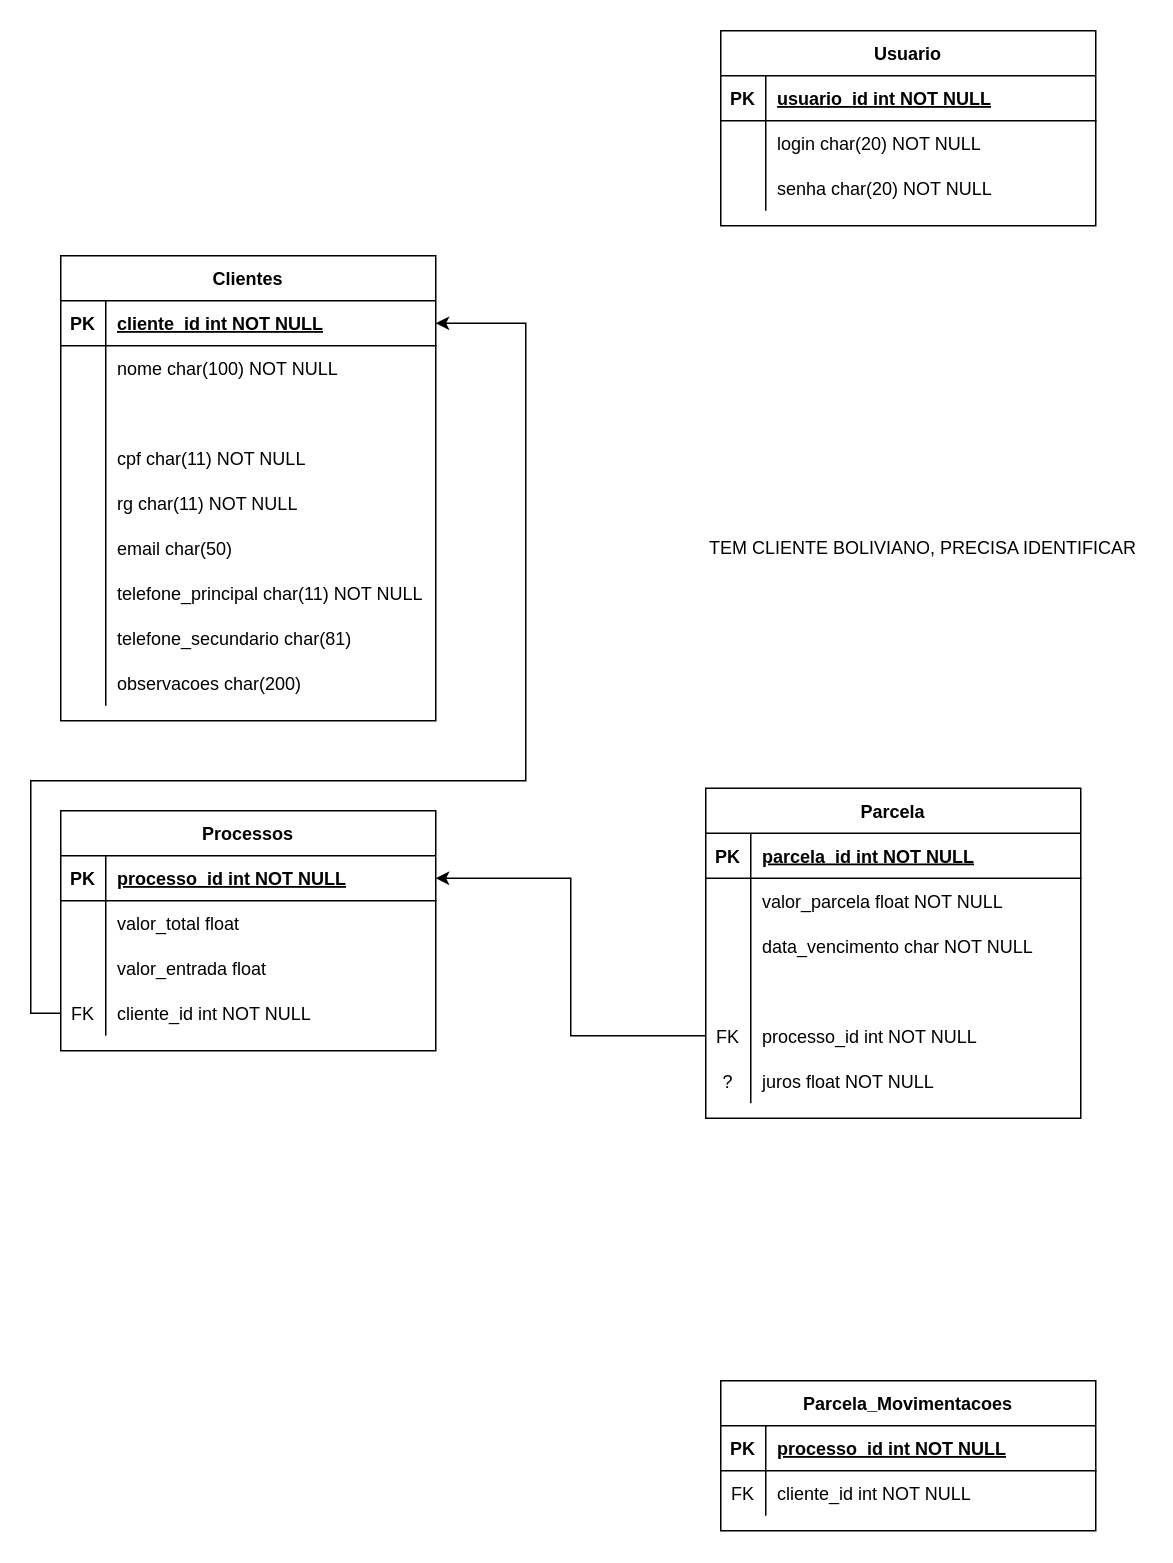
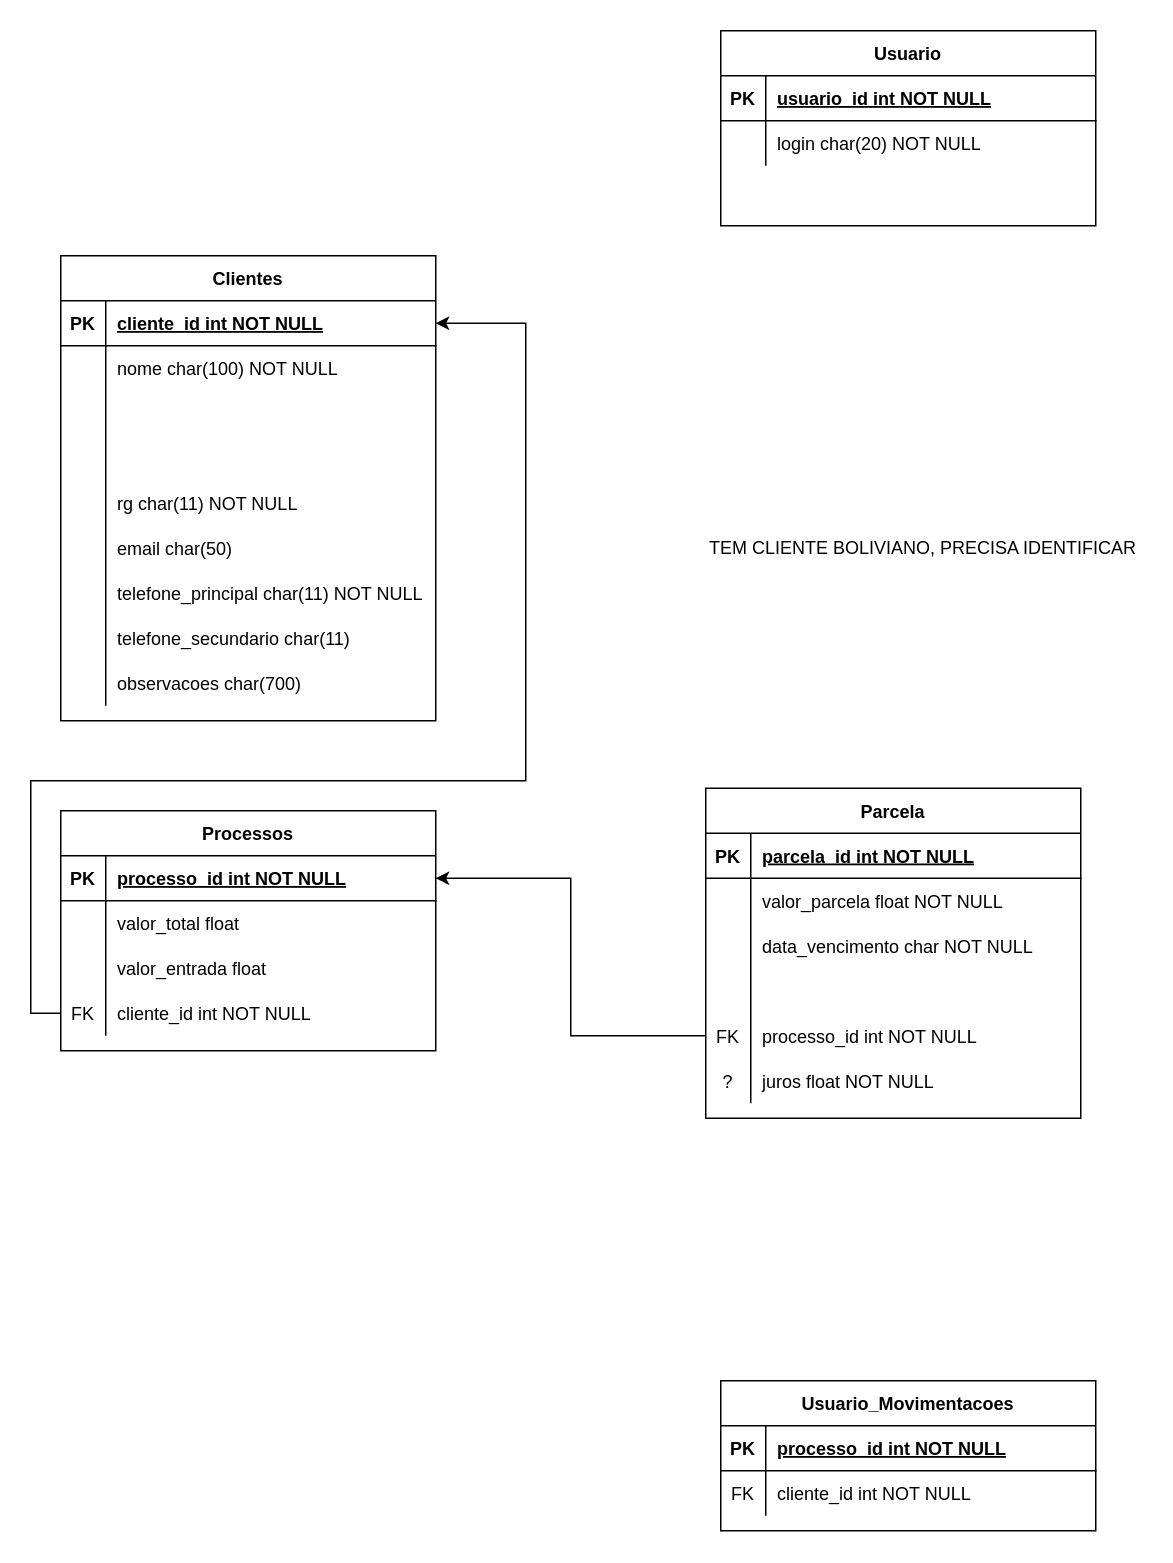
- <mxCell id="79" value="senha char(20) NOT NULL" style="shape=partialRectangle;overflow=hidden;connectable=0;fillColor=none;top=0;left=0;bottom=0;right=0;align=left;spacingLeft=6;" vertex="1" parent="77"><mxGeometry x="30" width="220" height="30" as="geometry"><mxRectangle width="220" height="30" as="alternateBounds" /></mxGeometry></mxCell>
- <mxCell id="13" value="cpf char(11) NOT NULL" style="shape=partialRectangle;overflow=hidden;connectable=0;fillColor=none;top=0;left=0;bottom=0;right=0;align=left;spacingLeft=6;" parent="11" vertex="1"><mxGeometry x="30" width="220" height="30" as="geometry"><mxRectangle width="220" height="30" as="alternateBounds" /></mxGeometry></mxCell>
- <mxCell id="25" value="telefone_secundario char(81)" style="shape=partialRectangle;overflow=hidden;connectable=0;fillColor=none;top=0;left=0;bottom=0;right=0;align=left;spacingLeft=6;" parent="23" vertex="1"><mxGeometry x="30" width="220" height="30" as="geometry"><mxRectangle width="220" height="30" as="alternateBounds" /></mxGeometry></mxCell>
+ <mxCell id="25" value="telefone_secundario char(11)" style="shape=partialRectangle;overflow=hidden;connectable=0;fillColor=none;top=0;left=0;bottom=0;right=0;align=left;spacingLeft=6;" parent="23" vertex="1"><mxGeometry x="30" width="220" height="30" as="geometry"><mxRectangle width="220" height="30" as="alternateBounds" /></mxGeometry></mxCell>
- <mxCell id="28" value="observacoes char(200)" style="shape=partialRectangle;overflow=hidden;connectable=0;fillColor=none;top=0;left=0;bottom=0;right=0;align=left;spacingLeft=6;" parent="26" vertex="1"><mxGeometry x="30" width="220" height="30" as="geometry"><mxRectangle width="220" height="30" as="alternateBounds" /></mxGeometry></mxCell>
+ <mxCell id="28" value="observacoes char(700)" style="shape=partialRectangle;overflow=hidden;connectable=0;fillColor=none;top=0;left=0;bottom=0;right=0;align=left;spacingLeft=6;" parent="26" vertex="1"><mxGeometry x="30" width="220" height="30" as="geometry"><mxRectangle width="220" height="30" as="alternateBounds" /></mxGeometry></mxCell>
- <mxCell id="62" value="Parcela_Movimentacoes" style="shape=table;startSize=30;container=1;collapsible=1;childLayout=tableLayout;fixedRows=1;rowLines=0;fontStyle=1;align=center;resizeLast=1;" parent="1" vertex="1"><mxGeometry x="480" y="920" width="250" height="100" as="geometry" /></mxCell>
+ <mxCell id="62" value="Usuario_Movimentacoes" style="shape=table;startSize=30;container=1;collapsible=1;childLayout=tableLayout;fixedRows=1;rowLines=0;fontStyle=1;align=center;resizeLast=1;" parent="1" vertex="1"><mxGeometry x="480" y="920" width="250" height="100" as="geometry" /></mxCell>
